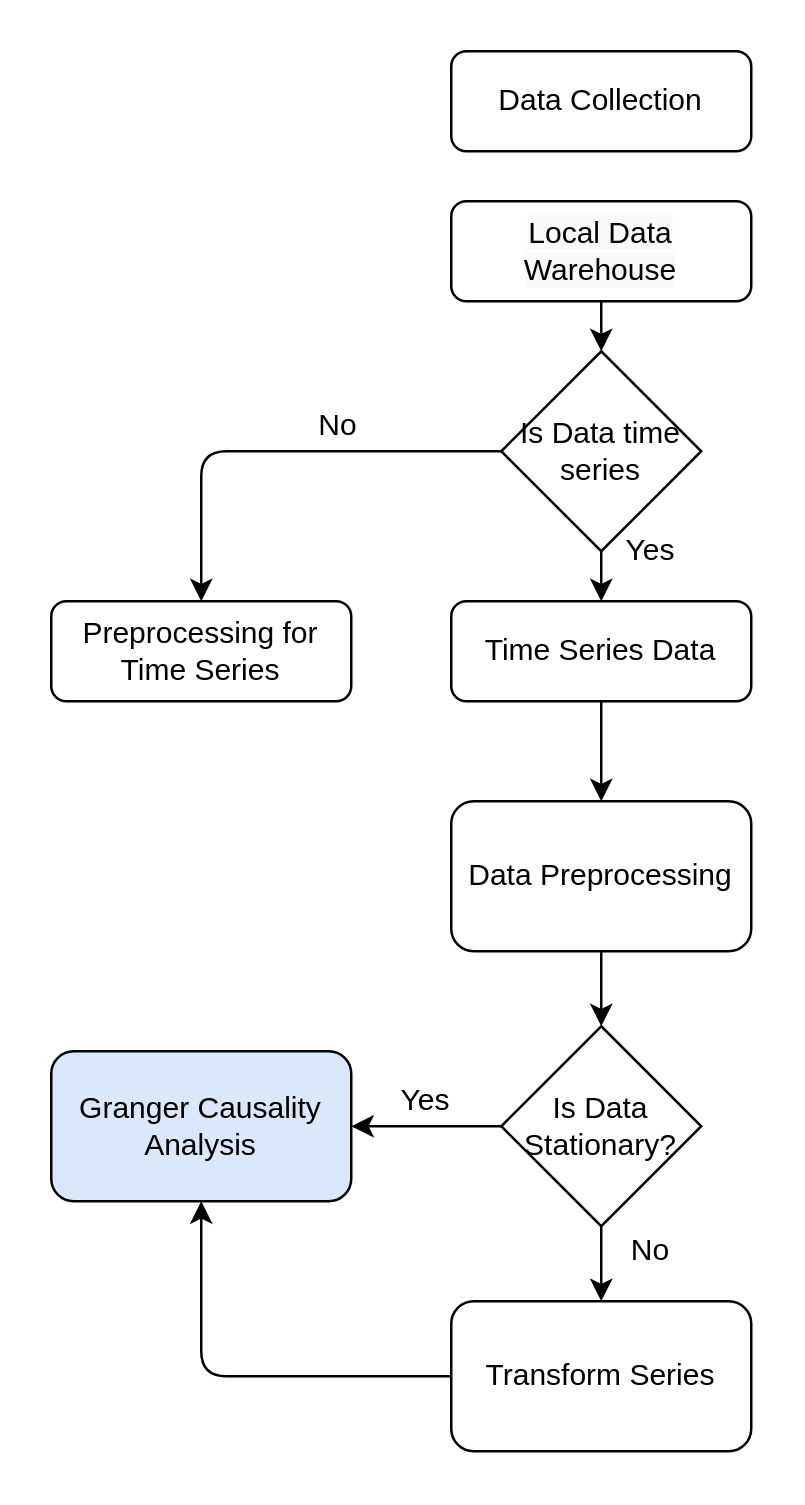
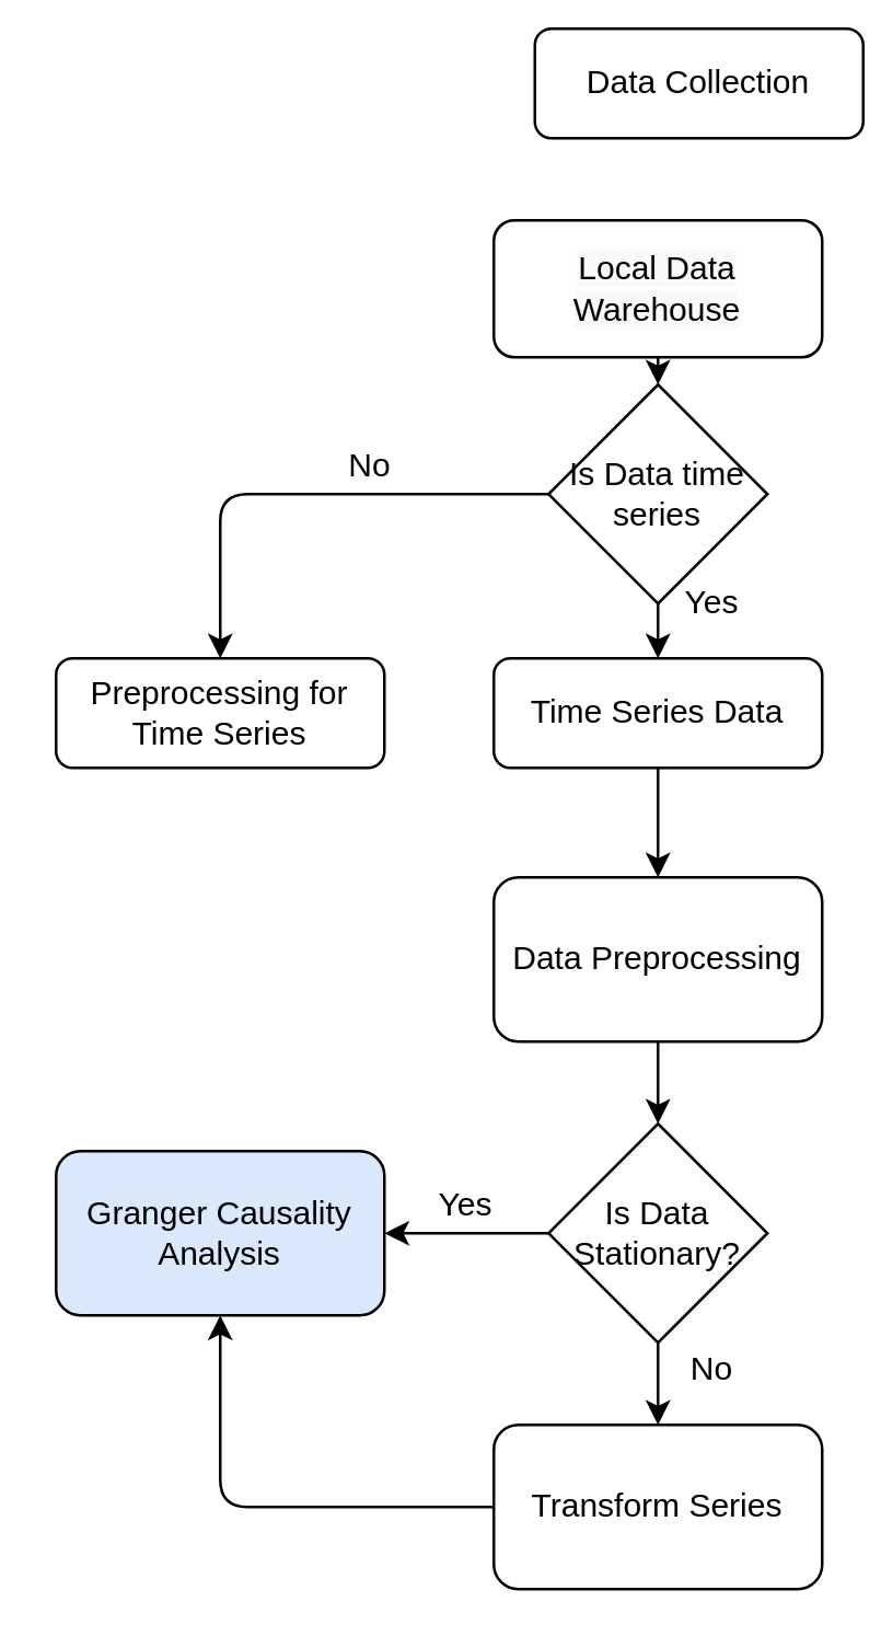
- <mxCell id="2" value="Data Collection" style="rounded=1;whiteSpace=wrap;html=1;fontSize=12;glass=0;strokeWidth=1;shadow=0;" parent="1" vertex="1"><mxGeometry x="180" y="20" width="120" height="40" as="geometry" /></mxCell>
+ <mxCell id="2" value="Data Collection" style="rounded=1;whiteSpace=wrap;html=1;fontSize=12;glass=0;strokeWidth=1;shadow=0;" parent="1" vertex="1"><mxGeometry x="195" y="10" width="120" height="40" as="geometry" /></mxCell>
- <mxCell id="3" value="&lt;meta charset=&quot;utf-8&quot;&gt;&lt;span style=&quot;color: rgb(0, 0, 0); font-family: helvetica; font-size: 12px; font-style: normal; font-weight: 400; letter-spacing: normal; text-align: center; text-indent: 0px; text-transform: none; word-spacing: 0px; background-color: rgb(248, 249, 250); display: inline; float: none;&quot;&gt;Local Data Warehouse&lt;/span&gt;" style="rounded=1;whiteSpace=wrap;html=1;" vertex="1" parent="1"><mxGeometry x="180" y="80" width="120" height="40" as="geometry" /></mxCell>
+ <mxCell id="3" value="&lt;meta charset=&quot;utf-8&quot;&gt;&lt;span style=&quot;color: rgb(0, 0, 0); font-family: helvetica; font-size: 12px; font-style: normal; font-weight: 400; letter-spacing: normal; text-align: center; text-indent: 0px; text-transform: none; word-spacing: 0px; background-color: rgb(248, 249, 250); display: inline; float: none;&quot;&gt;Local Data Warehouse&lt;/span&gt;" style="rounded=1;whiteSpace=wrap;html=1;" vertex="1" parent="1"><mxGeometry x="180" y="80" width="120" height="50" as="geometry" /></mxCell>
